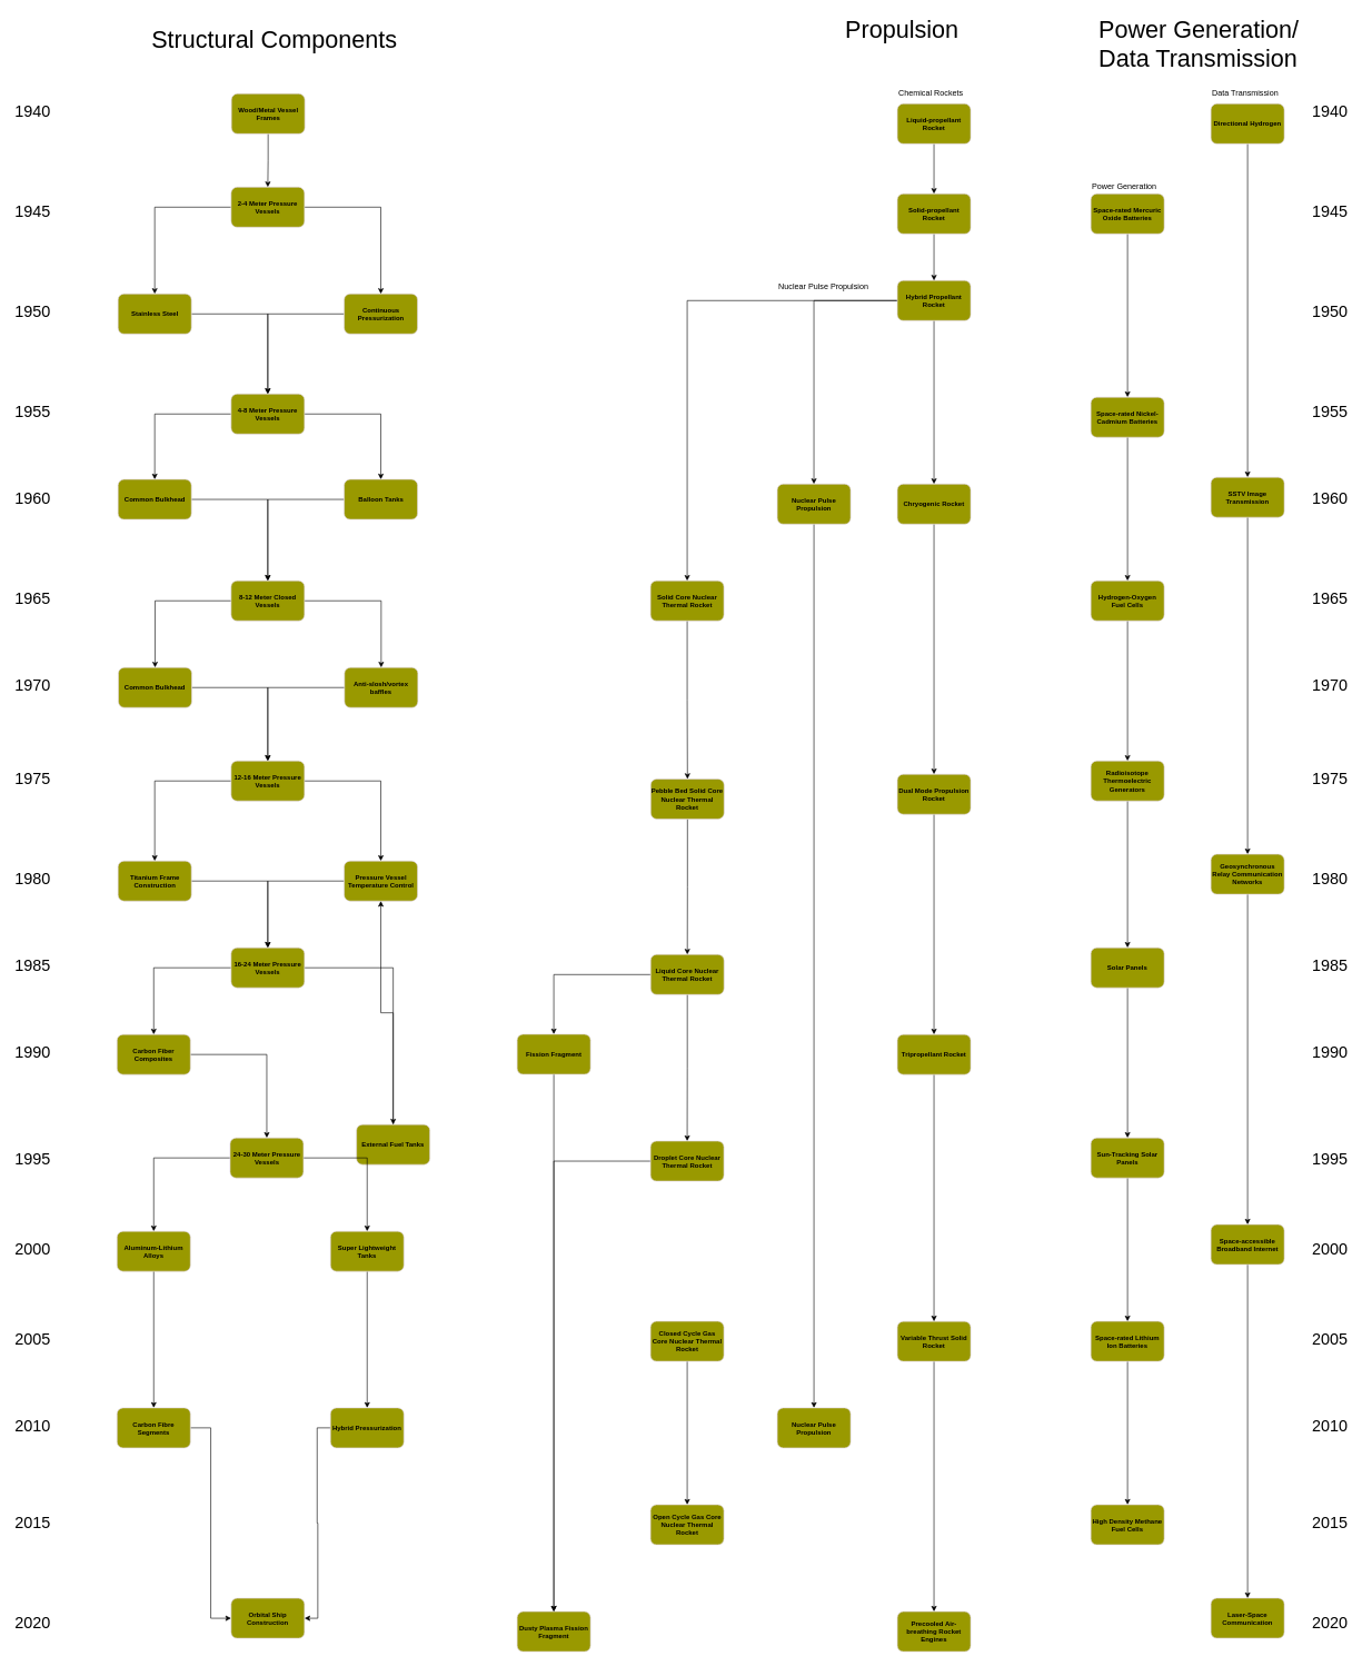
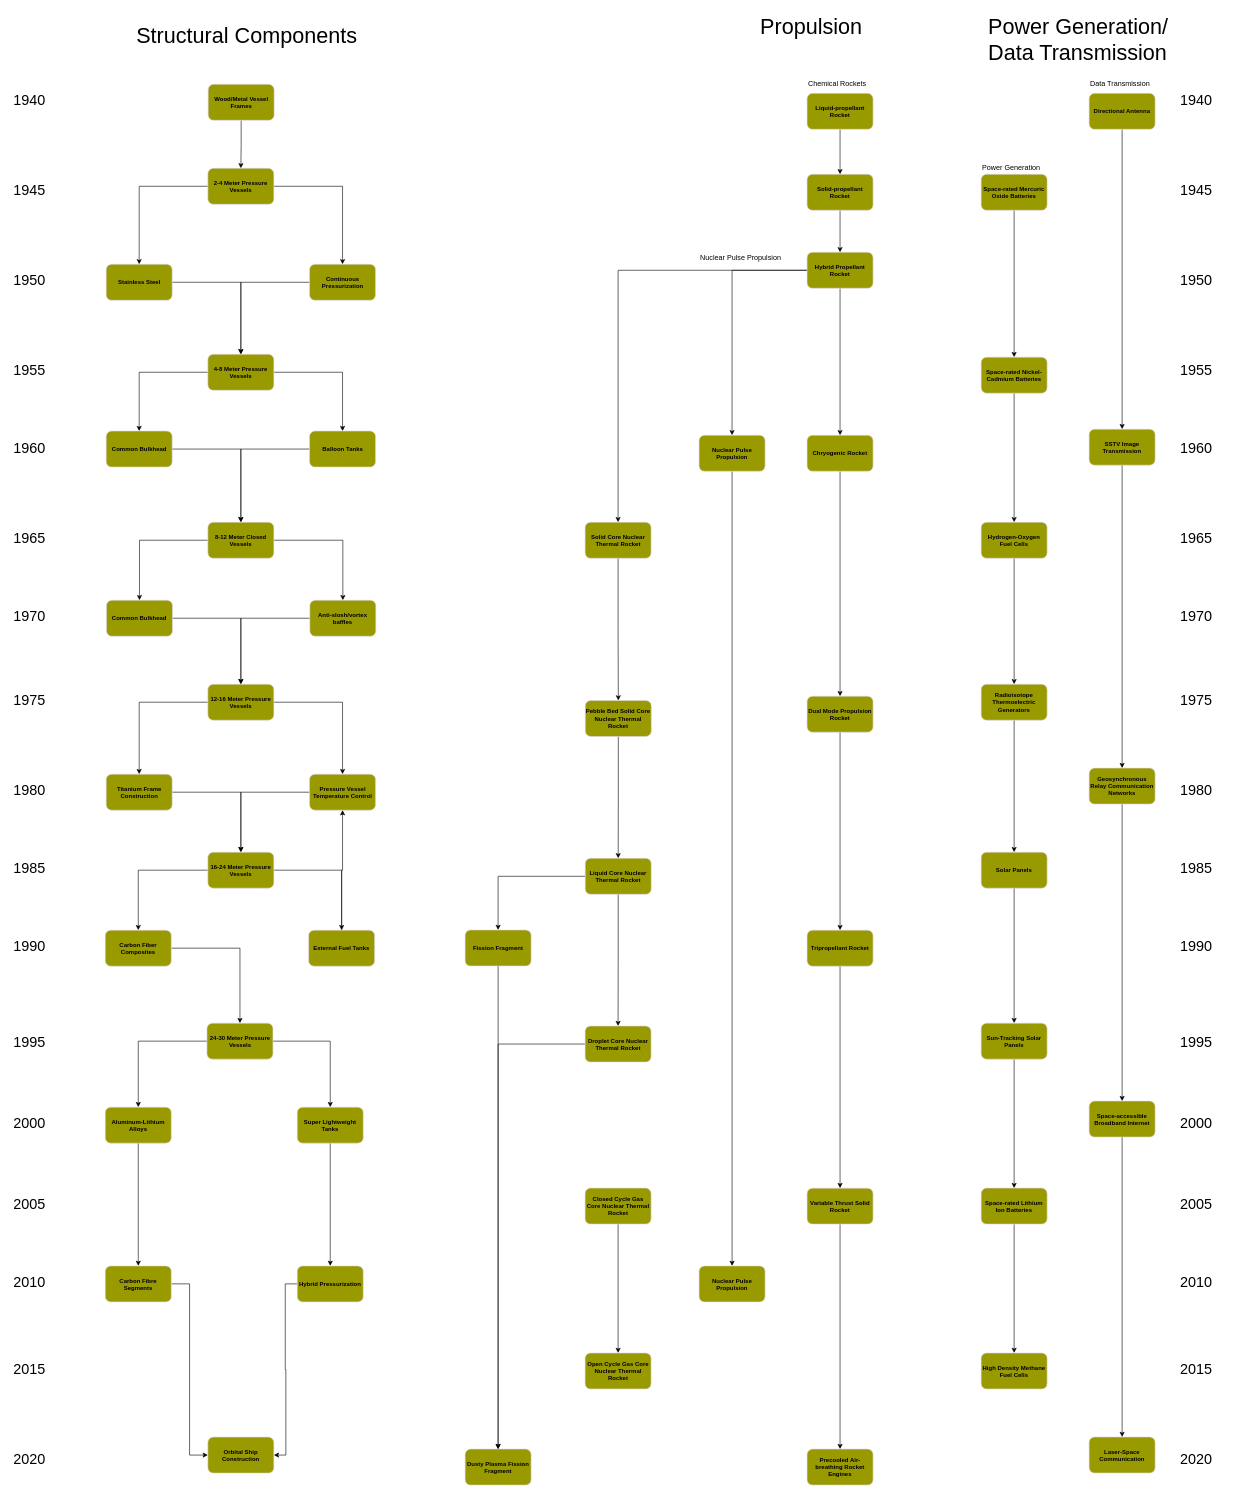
- <mxCell id="106" value="&lt;span&gt;&lt;b&gt;Directional Hydrogen&lt;/b&gt;&lt;/span&gt;&lt;b&gt;&lt;br&gt;&lt;/b&gt;" style="rounded=1;whiteSpace=wrap;html=1;strokeColor=#E1D5E7;fillColor=#999900;gradientColor=none;fontSize=10;align=center;" vertex="1" parent="1"><mxGeometry x="1815" y="154.995" width="110" height="60" as="geometry" /></mxCell>
+ <mxCell id="106" value="&lt;span&gt;&lt;b&gt;Directional Antenna&lt;/b&gt;&lt;/span&gt;&lt;b&gt;&lt;br&gt;&lt;/b&gt;" style="rounded=1;whiteSpace=wrap;html=1;strokeColor=#E1D5E7;fillColor=#999900;gradientColor=none;fontSize=10;align=center;" vertex="1" parent="1"><mxGeometry x="1815" y="154.995" width="110" height="60" as="geometry" /></mxCell>
- <mxCell id="55" value="&lt;b&gt;External Fuel Tanks&lt;br&gt;&lt;/b&gt;" style="rounded=1;whiteSpace=wrap;html=1;strokeColor=#E1D5E7;fillColor=#999900;gradientColor=none;fontSize=10;align=center;" parent="1" vertex="1"><mxGeometry x="534" y="1684.997" width="110" height="60" as="geometry" /></mxCell>
+ <mxCell id="55" value="&lt;b&gt;External Fuel Tanks&lt;br&gt;&lt;/b&gt;" style="rounded=1;whiteSpace=wrap;html=1;strokeColor=#E1D5E7;fillColor=#999900;gradientColor=none;fontSize=10;align=center;" parent="1" vertex="1"><mxGeometry x="514" y="1549.997" width="110" height="60" as="geometry" /></mxCell>
